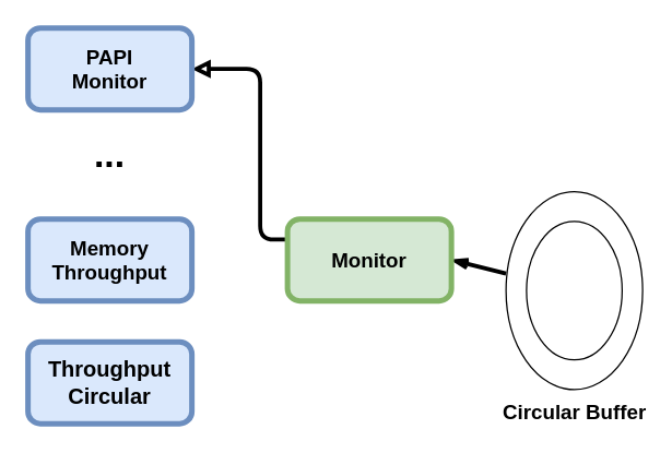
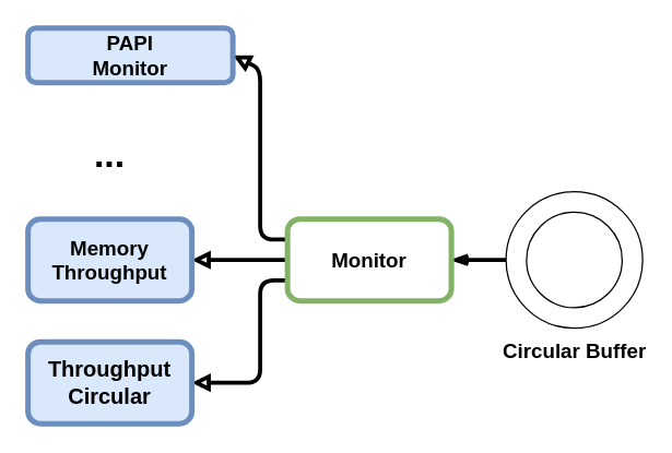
- <mxCell id="9" value="&lt;b&gt;&lt;font style=&quot;font-size: 15px&quot;&gt;PAPI&lt;br&gt;Monitor&lt;/font&gt;&lt;/b&gt;" style="rounded=1;whiteSpace=wrap;html=1;strokeWidth=4;fillColor=#dae8fc;strokeColor=#6c8ebf;" vertex="1" parent="1"><mxGeometry x="20" y="20" width="120" height="60" as="geometry" /></mxCell>
+ <mxCell id="9" value="&lt;b&gt;&lt;font style=&quot;font-size: 15px&quot;&gt;PAPI&lt;br&gt;Monitor&lt;/font&gt;&lt;/b&gt;" style="rounded=1;whiteSpace=wrap;html=1;strokeWidth=4;fillColor=#dae8fc;strokeColor=#6c8ebf;" vertex="1" parent="1"><mxGeometry x="20" y="20" width="150" height="40" as="geometry" /></mxCell>
+ <mxCell id="3" style="edgeStyle=none;rounded=1;html=1;exitX=0;exitY=0.5;entryX=1;entryY=0.5;startArrow=none;startFill=0;endArrow=block;endFill=0;jettySize=auto;orthogonalLoop=1;strokeWidth=3;" edge="1" parent="1" source="6" target="8"><mxGeometry relative="1" as="geometry" /></mxCell>
- <mxCell id="6" value="&lt;b&gt;&lt;font style=&quot;font-size: 15px&quot;&gt;Monitor&lt;/font&gt;&lt;/b&gt;" style="rounded=1;whiteSpace=wrap;html=1;strokeWidth=4;fillColor=#d5e8d4;strokeColor=#82b366;" vertex="1" parent="1"><mxGeometry x="210" y="160" width="120" height="60" as="geometry" /></mxCell>
+ <mxCell id="6" value="&lt;b&gt;&lt;font style=&quot;font-size: 15px&quot;&gt;Monitor&lt;/font&gt;&lt;/b&gt;" style="rounded=1;whiteSpace=wrap;html=1;strokeWidth=4;fillColor=#ffffff;strokeColor=#82b366;" vertex="1" parent="1"><mxGeometry x="210" y="160" width="120" height="60" as="geometry" /></mxCell>
- <mxCell id="11" value="&lt;font style=&quot;font-size: 17px&quot;&gt;&lt;b&gt;&lt;font style=&quot;font-size: 15px&quot;&gt;Circular Buffer&lt;/font&gt;&lt;/b&gt;&lt;br&gt;&lt;/font&gt;" style="shape=mxgraph.pid.driers.heat_consumer;html=1;align=center;verticalLabelPosition=bottom;verticalAlign=top;dashed=0;strokeWidth=1;fillColor=#ffffff;strokeColor=#000000;" vertex="1" parent="1"><mxGeometry x="370" y="140" width="100" height="145" as="geometry" /></mxCell>
+ <mxCell id="11" value="&lt;font style=&quot;font-size: 17px&quot;&gt;&lt;b&gt;&lt;font style=&quot;font-size: 15px&quot;&gt;Circular Buffer&lt;/font&gt;&lt;/b&gt;&lt;br&gt;&lt;/font&gt;" style="shape=mxgraph.pid.driers.heat_consumer;html=1;align=center;verticalLabelPosition=bottom;verticalAlign=top;dashed=0;strokeWidth=1;fillColor=#ffffff;strokeColor=#000000;" vertex="1" parent="1"><mxGeometry x="370" y="140" width="100" height="100" as="geometry" /></mxCell>
+ <mxCell id="2" style="edgeStyle=none;rounded=1;html=1;exitX=0;exitY=0.75;entryX=1;entryY=0.5;startArrow=none;startFill=0;endArrow=block;endFill=0;jettySize=auto;orthogonalLoop=1;strokeWidth=3;" edge="1" parent="1" source="6" target="7"><mxGeometry relative="1" as="geometry"><Array as="points"><mxPoint x="190" y="205" /><mxPoint x="190" y="280" /></Array></mxGeometry></mxCell>
